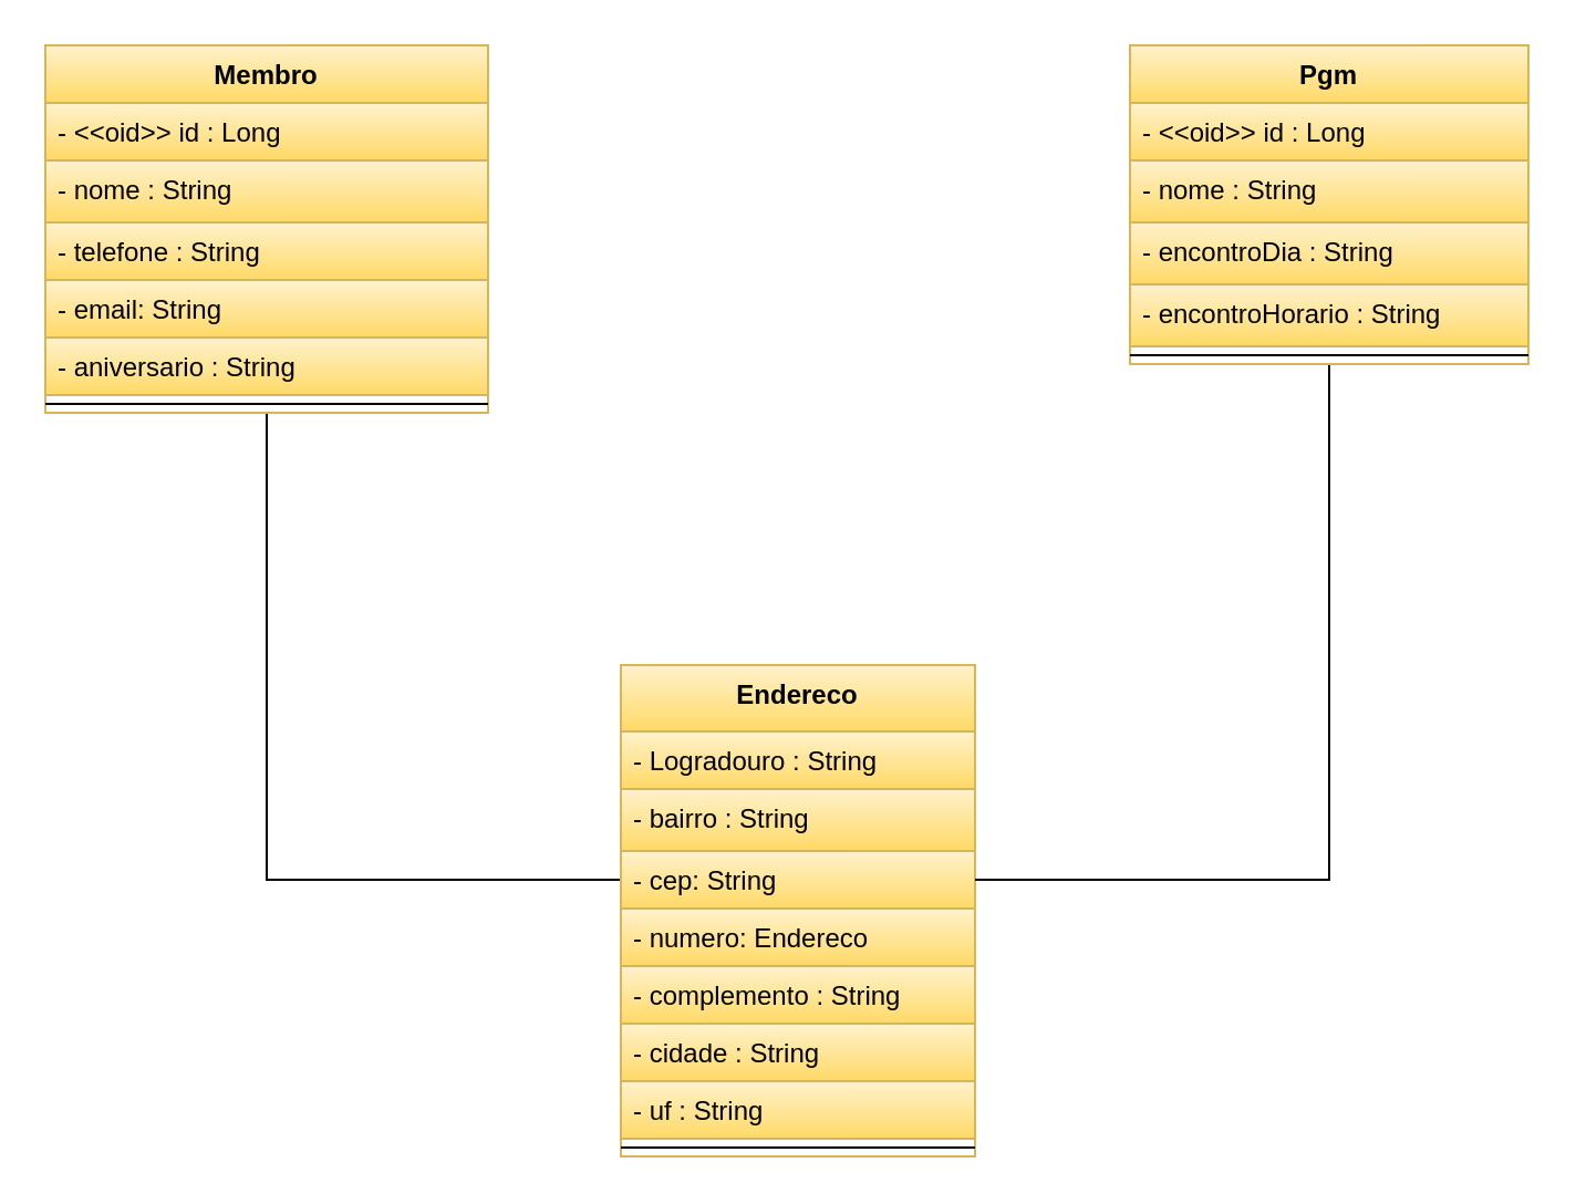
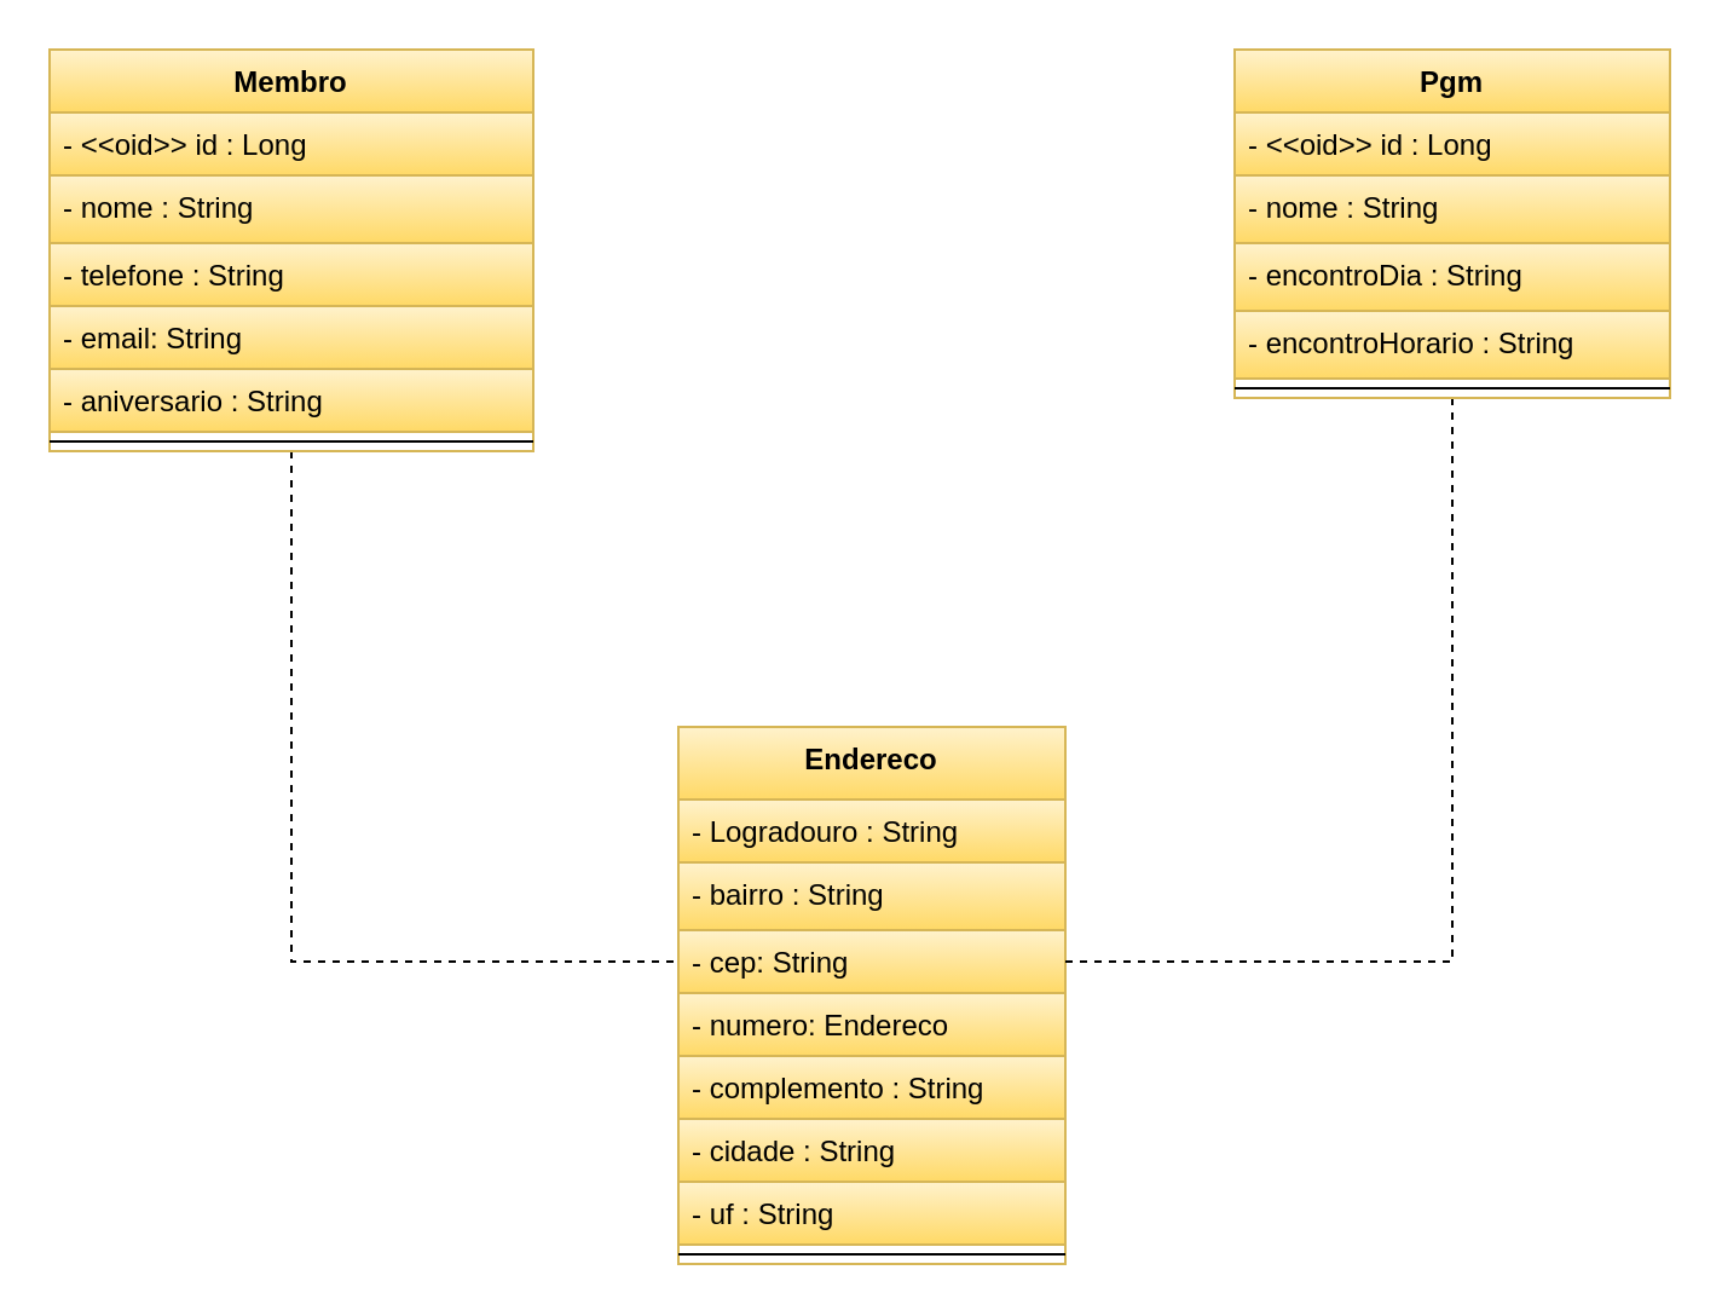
- <mxCell id="19" style="edgeStyle=orthogonalEdgeStyle;rounded=0;orthogonalLoop=1;jettySize=auto;html=1;entryX=1;entryY=0.5;entryDx=0;entryDy=0;endArrow=none;endFill=0;" edge="1" parent="1" source="20" target="13"><mxGeometry relative="1" as="geometry" /></mxCell>
+ <mxCell id="19" style="edgeStyle=orthogonalEdgeStyle;rounded=0;orthogonalLoop=1;jettySize=auto;html=1;entryX=1;entryY=0.5;entryDx=0;entryDy=0;endArrow=none;endFill=0;dashed=1;" edge="1" parent="1" source="20" target="13"><mxGeometry relative="1" as="geometry" /></mxCell>
- <mxCell id="2" style="edgeStyle=orthogonalEdgeStyle;rounded=0;orthogonalLoop=1;jettySize=auto;html=1;endArrow=none;endFill=0;" edge="1" parent="1" source="3" target="13"><mxGeometry relative="1" as="geometry" /></mxCell>
+ <mxCell id="2" style="edgeStyle=orthogonalEdgeStyle;rounded=0;orthogonalLoop=1;jettySize=auto;html=1;endArrow=none;endFill=0;dashed=1;" edge="1" parent="1" source="3" target="13"><mxGeometry relative="1" as="geometry" /></mxCell>
